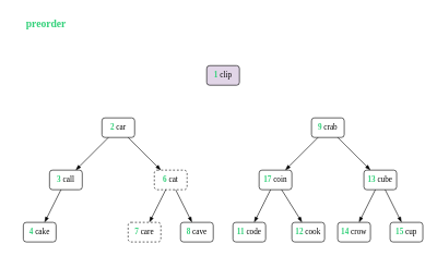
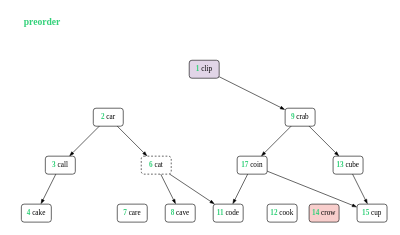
+ <mxCell id="17" value="" style="endArrow=blockThin;html=1;fontFamily=Alegreya;fontSource=https%3A%2F%2Ffonts.googleapis.com%2Fcss%3Ffamily%3DAlegreya;endFill=1;" parent="2" source="3" target="5" edge="1"><mxGeometry width="50" height="50" relative="1" as="geometry"><mxPoint x="410" y="70" as="sourcePoint" /><mxPoint x="320" y="125.385" as="targetPoint" /></mxGeometry></mxCell>
- <mxCell id="23" value="" style="endArrow=blockThin;html=1;fontFamily=Alegreya;fontSource=https%3A%2F%2Ffonts.googleapis.com%2Fcss%3Ffamily%3DAlegreya;endFill=1;" parent="2" source="7" target="9" edge="1"><mxGeometry width="50" height="50" relative="1" as="geometry"><mxPoint x="340" y="47.308" as="sourcePoint" /><mxPoint x="250" y="102.692" as="targetPoint" /></mxGeometry></mxCell>
+ <mxCell id="23" value="" style="endArrow=blockThin;html=1;fontFamily=Alegreya;fontSource=https%3A%2F%2Ffonts.googleapis.com%2Fcss%3Ffamily%3DAlegreya;endFill=1;" parent="2" source="7" target="13" edge="1"><mxGeometry width="50" height="50" relative="1" as="geometry"><mxPoint x="340" y="47.308" as="sourcePoint" /><mxPoint x="250" y="102.692" as="targetPoint" /></mxGeometry></mxCell>
- <mxCell id="26" value="" style="endArrow=blockThin;html=1;fontFamily=Alegreya;fontSource=https%3A%2F%2Ffonts.googleapis.com%2Fcss%3Ffamily%3DAlegreya;endFill=1;" parent="2" source="11" target="14" edge="1"><mxGeometry width="50" height="50" relative="1" as="geometry"><mxPoint x="450" y="230" as="sourcePoint" /><mxPoint x="360" y="285.385" as="targetPoint" /></mxGeometry></mxCell>
+ <mxCell id="26" value="" style="endArrow=blockThin;html=1;fontFamily=Alegreya;fontSource=https%3A%2F%2Ffonts.googleapis.com%2Fcss%3Ffamily%3DAlegreya;endFill=1;" parent="2" source="11" target="16" edge="1"><mxGeometry width="50" height="50" relative="1" as="geometry"><mxPoint x="450" y="230" as="sourcePoint" /><mxPoint x="360" y="285.385" as="targetPoint" /></mxGeometry></mxCell>
- <mxCell id="27" value="" style="endArrow=blockThin;html=1;fontFamily=Alegreya;fontSource=https%3A%2F%2Ffonts.googleapis.com%2Fcss%3Ffamily%3DAlegreya;endFill=1;" parent="2" source="12" target="15" edge="1"><mxGeometry width="50" height="50" relative="1" as="geometry"><mxPoint x="530" y="210" as="sourcePoint" /><mxPoint x="440" y="265.385" as="targetPoint" /></mxGeometry></mxCell>
- <mxCell id="9" value="&lt;font color=&quot;#33d17a&quot; face=&quot;Ubuntu mono&quot;&gt;&lt;b style=&quot;&quot;&gt;7&lt;/b&gt;&lt;/font&gt; care" style="rounded=1;html=1;fontFamily=Alegreya;fontSource=https%3A%2F%2Ffonts.googleapis.com%2Fcss%3Ffamily%3DAlegreya;whiteSpace=wrap;dashed=1;" parent="2" vertex="1"><mxGeometry x="160" y="240" width="50" height="30" as="geometry" /></mxCell>
+ <mxCell id="9" value="&lt;font color=&quot;#33d17a&quot; face=&quot;Ubuntu mono&quot;&gt;&lt;b style=&quot;&quot;&gt;7&lt;/b&gt;&lt;/font&gt; care" style="rounded=1;html=1;fontFamily=Alegreya;fontSource=https%3A%2F%2Ffonts.googleapis.com%2Fcss%3Ffamily%3DAlegreya;whiteSpace=wrap;" parent="2" vertex="1"><mxGeometry x="160" y="240" width="50" height="30" as="geometry" /></mxCell>
- <mxCell id="15" value="&lt;font color=&quot;#33d17a&quot; face=&quot;Ubuntu mono&quot;&gt;&lt;b style=&quot;&quot;&gt;14&lt;/b&gt;&lt;/font&gt; crow" style="rounded=1;html=1;fontFamily=Alegreya;fontSource=https%3A%2F%2Ffonts.googleapis.com%2Fcss%3Ffamily%3DAlegreya;whiteSpace=wrap;" parent="2" vertex="1"><mxGeometry x="480" y="240" width="50" height="30" as="geometry" /></mxCell>
+ <mxCell id="15" value="&lt;font color=&quot;#33d17a&quot; face=&quot;Ubuntu mono&quot;&gt;&lt;b style=&quot;&quot;&gt;14&lt;/b&gt;&lt;/font&gt; crow" style="rounded=1;html=1;fontFamily=Alegreya;fontSource=https%3A%2F%2Ffonts.googleapis.com%2Fcss%3Ffamily%3DAlegreya;whiteSpace=wrap;fillColor=#f8cecc;" parent="2" vertex="1"><mxGeometry x="480" y="240" width="50" height="30" as="geometry" /></mxCell>
